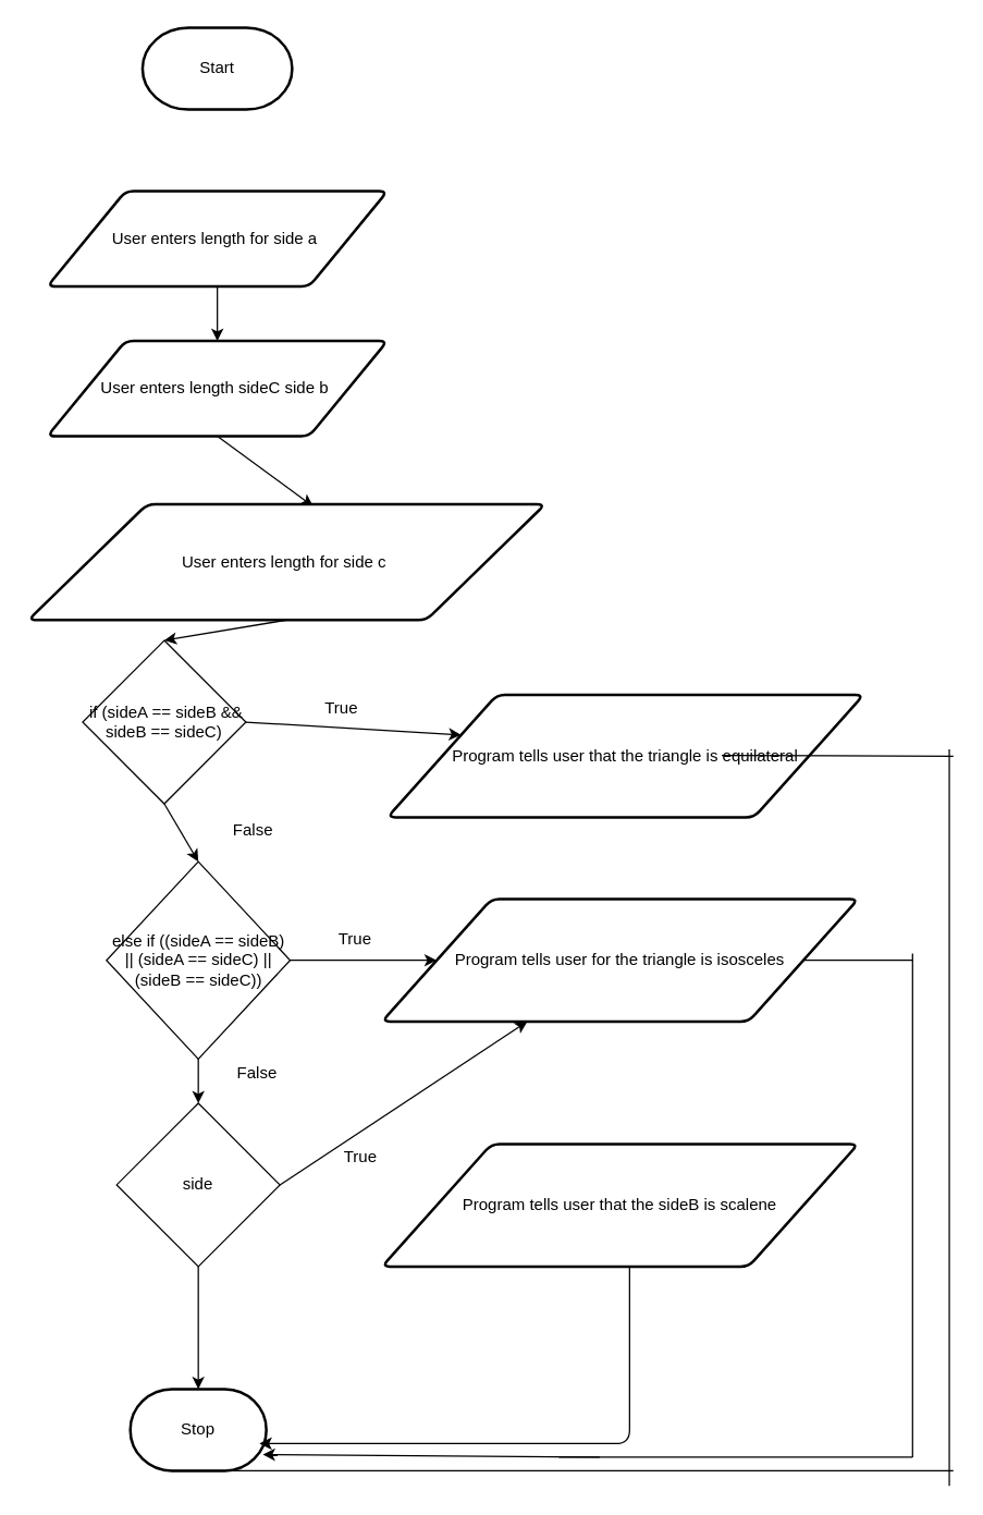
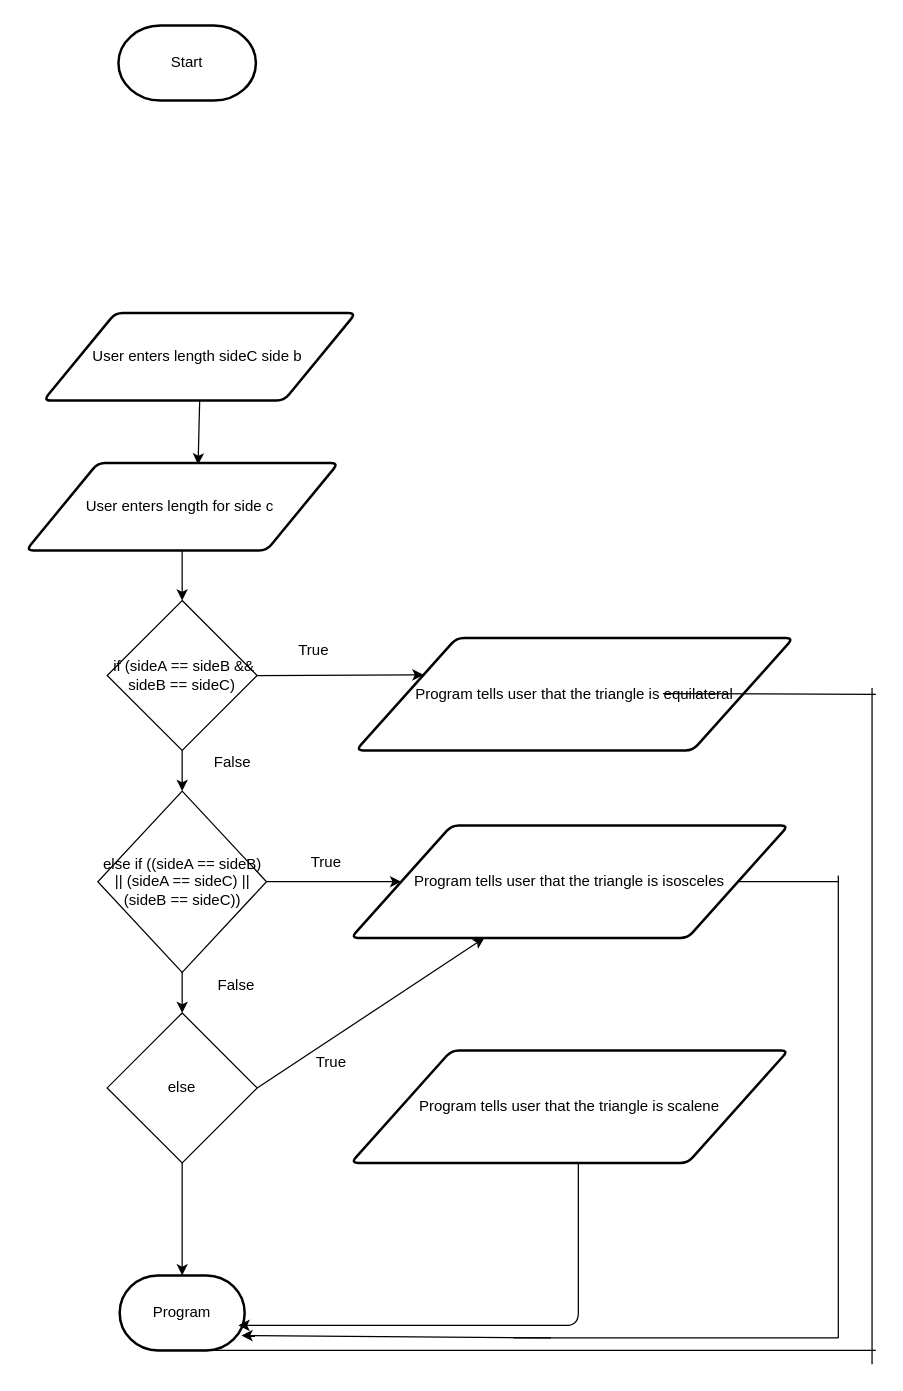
- <mxCell id="2" value="Start" style="strokeWidth=2;html=1;shape=mxgraph.flowchart.terminator;whiteSpace=wrap;" parent="1" vertex="1"><mxGeometry x="104" y="20" width="110" height="60" as="geometry" /></mxCell>
+ <mxCell id="2" value="Start" style="strokeWidth=2;html=1;shape=mxgraph.flowchart.terminator;whiteSpace=wrap;" parent="1" vertex="1"><mxGeometry x="94" y="20" width="110" height="60" as="geometry" /></mxCell>
- <mxCell id="4" value="User enters length for side a&amp;nbsp;" style="shape=parallelogram;html=1;strokeWidth=2;perimeter=parallelogramPerimeter;whiteSpace=wrap;rounded=1;arcSize=12;size=0.23;" parent="1" vertex="1"><mxGeometry x="34" y="140" width="250" height="70" as="geometry" /></mxCell>
- <mxCell id="3" value="" style="edgeStyle=none;html=1;" edge="1" parent="1" source="4" target="27"><mxGeometry relative="1" as="geometry" /></mxCell>
- <mxCell id="29" value="User enters length for side c&amp;nbsp;" style="shape=parallelogram;html=1;strokeWidth=2;perimeter=parallelogramPerimeter;whiteSpace=wrap;rounded=1;arcSize=12;size=0.23;" vertex="1" parent="1"><mxGeometry x="20" y="370" width="380" height="85" as="geometry" /></mxCell>
+ <mxCell id="29" value="User enters length for side c&amp;nbsp;" style="shape=parallelogram;html=1;strokeWidth=2;perimeter=parallelogramPerimeter;whiteSpace=wrap;rounded=1;arcSize=12;size=0.23;" vertex="1" parent="1"><mxGeometry x="20" y="370" width="250" height="70" as="geometry" /></mxCell>
- <mxCell id="9" value="&amp;nbsp;if (sideA == sideB &amp;amp;&amp;amp; sideB == sideC)" style="rhombus;whiteSpace=wrap;html=1;" parent="1" vertex="1"><mxGeometry x="60" y="470" width="120" height="120" as="geometry" /></mxCell>
+ <mxCell id="9" value="&amp;nbsp;if (sideA == sideB &amp;amp;&amp;amp; sideB == sideC)" style="rhombus;whiteSpace=wrap;html=1;" parent="1" vertex="1"><mxGeometry x="85" y="480" width="120" height="120" as="geometry" /></mxCell>
- <mxCell id="10" value="Program tells user for the triangle is isosceles" style="shape=parallelogram;html=1;strokeWidth=2;perimeter=parallelogramPerimeter;whiteSpace=wrap;rounded=1;arcSize=12;size=0.23;" parent="1" vertex="1"><mxGeometry x="280" y="660" width="350" height="90" as="geometry" /></mxCell>
+ <mxCell id="10" value="Program tells user that the triangle is isosceles" style="shape=parallelogram;html=1;strokeWidth=2;perimeter=parallelogramPerimeter;whiteSpace=wrap;rounded=1;arcSize=12;size=0.23;" parent="1" vertex="1"><mxGeometry x="280" y="660" width="350" height="90" as="geometry" /></mxCell>
- <mxCell id="16" value="side" style="rhombus;whiteSpace=wrap;html=1;" parent="1" vertex="1"><mxGeometry x="85" y="810" width="120" height="120" as="geometry" /></mxCell>
+ <mxCell id="16" value="else" style="rhombus;whiteSpace=wrap;html=1;" parent="1" vertex="1"><mxGeometry x="85" y="810" width="120" height="120" as="geometry" /></mxCell>
- <mxCell id="17" value="Program tells user that the sideB is scalene" style="shape=parallelogram;html=1;strokeWidth=2;perimeter=parallelogramPerimeter;whiteSpace=wrap;rounded=1;arcSize=12;size=0.23;" parent="1" vertex="1"><mxGeometry x="280" y="840" width="350" height="90" as="geometry" /></mxCell>
+ <mxCell id="17" value="Program tells user that the triangle is scalene" style="shape=parallelogram;html=1;strokeWidth=2;perimeter=parallelogramPerimeter;whiteSpace=wrap;rounded=1;arcSize=12;size=0.23;" parent="1" vertex="1"><mxGeometry x="280" y="840" width="350" height="90" as="geometry" /></mxCell>
- <mxCell id="6" value="Stop" style="strokeWidth=2;html=1;shape=mxgraph.flowchart.terminator;whiteSpace=wrap;" parent="1" vertex="1"><mxGeometry x="95" y="1020" width="100" height="60" as="geometry" /></mxCell>
+ <mxCell id="6" value="Program" style="strokeWidth=2;html=1;shape=mxgraph.flowchart.terminator;whiteSpace=wrap;" parent="1" vertex="1"><mxGeometry x="95" y="1020" width="100" height="60" as="geometry" /></mxCell>
